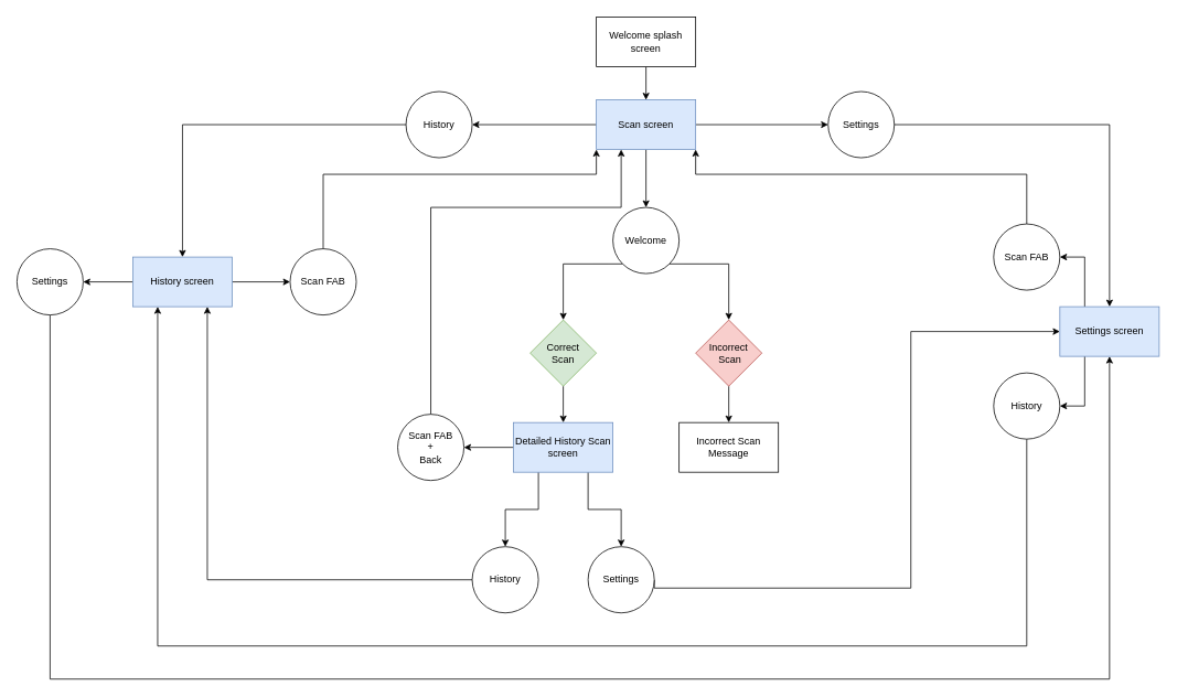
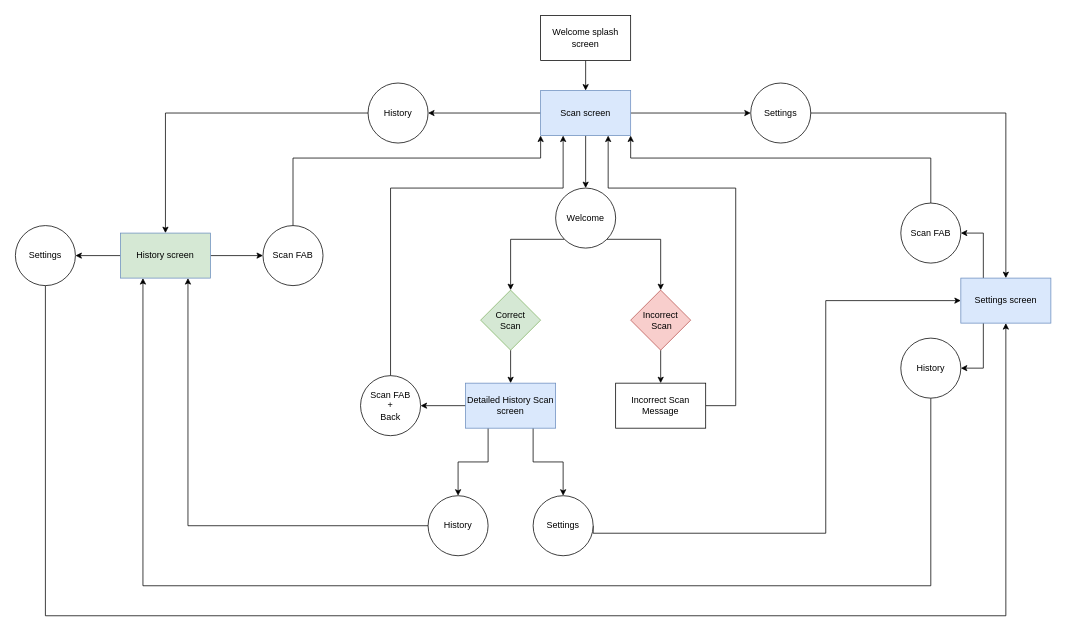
- <mxCell id="17" value="History screen" style="rounded=0;whiteSpace=wrap;html=1;fillColor=#dae8fc;strokeColor=#6c8ebf;" vertex="1" parent="1"><mxGeometry x="160" y="310" width="120" height="60" as="geometry" /></mxCell>
+ <mxCell id="17" value="History screen" style="rounded=0;whiteSpace=wrap;html=1;fillColor=#d5e8d4;strokeColor=#6c8ebf;" vertex="1" parent="1"><mxGeometry x="160" y="310" width="120" height="60" as="geometry" /></mxCell>
+ <mxCell id="25" style="edgeStyle=orthogonalEdgeStyle;rounded=0;orthogonalLoop=1;jettySize=auto;html=1;exitX=1;exitY=0.5;exitDx=0;exitDy=0;entryX=0.75;entryY=1;entryDx=0;entryDy=0;" edge="1" parent="1" source="26" target="7"><mxGeometry relative="1" as="geometry"><Array as="points"><mxPoint x="980" y="540" /><mxPoint x="980" y="250" /><mxPoint x="810" y="250" /></Array></mxGeometry></mxCell>
